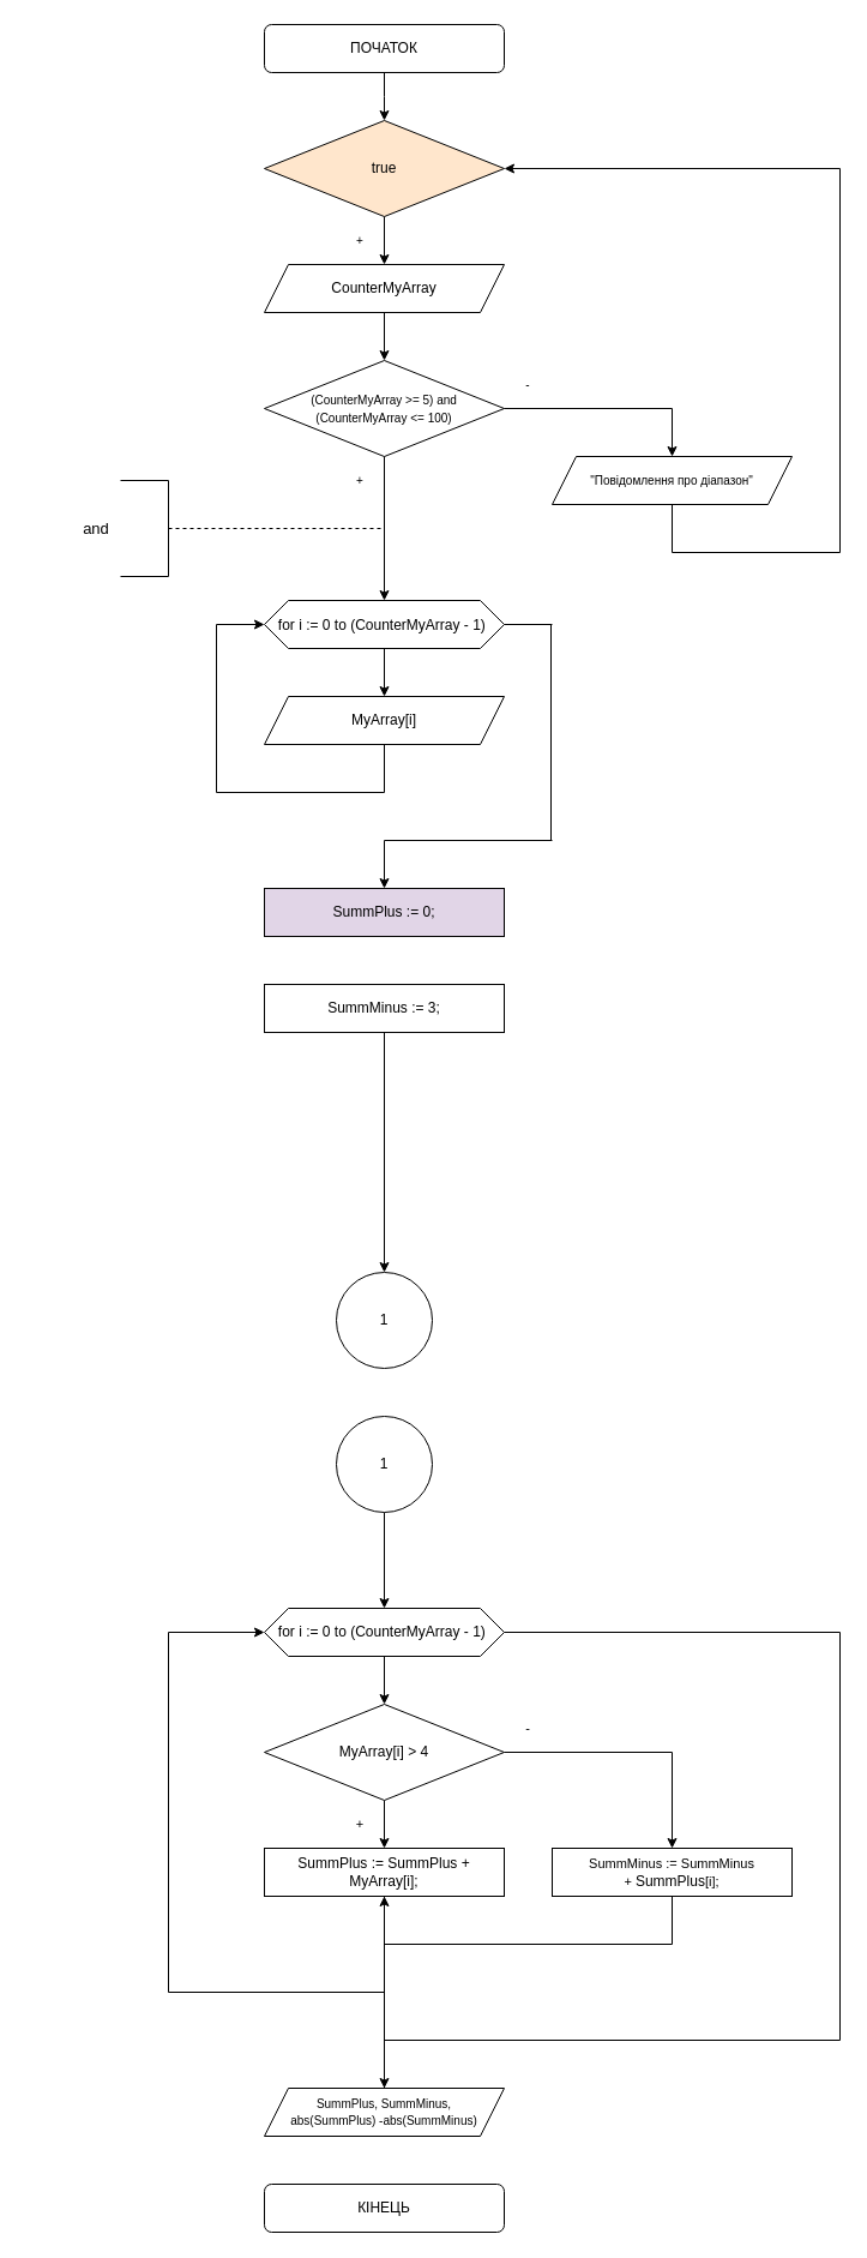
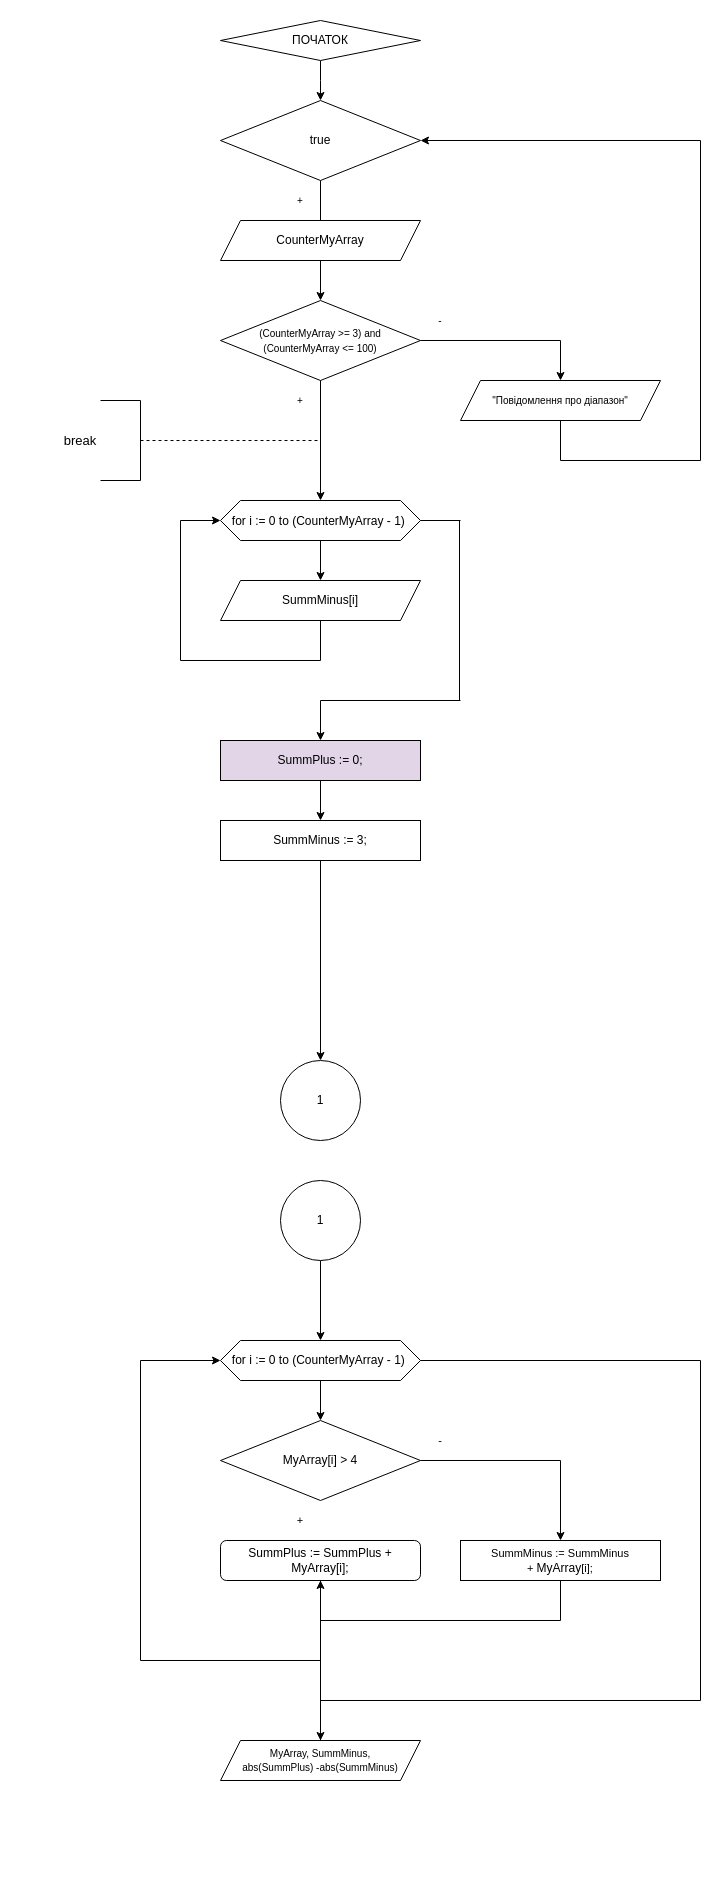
- <mxCell id="3" value="ПОЧАТОК" style="rounded=1;whiteSpace=wrap;html=1;" parent="1" vertex="1"><mxGeometry x="220" y="20" width="200" height="40" as="geometry" /></mxCell>
+ <mxCell id="3" value="ПОЧАТОК" style="rhombus;whiteSpace=wrap;html=1;" parent="1" vertex="1"><mxGeometry x="220" y="20" width="200" height="40" as="geometry" /></mxCell>
- <mxCell id="31" value="true" style="rhombus;whiteSpace=wrap;html=1;fillColor=#ffe6cc;" parent="1" vertex="1"><mxGeometry x="220" y="100" width="200" height="80" as="geometry" /></mxCell>
+ <mxCell id="31" value="true" style="rhombus;whiteSpace=wrap;html=1;" parent="1" vertex="1"><mxGeometry x="220" y="100" width="200" height="80" as="geometry" /></mxCell>
- <mxCell id="30" value="" style="edgeStyle=orthogonalEdgeStyle;rounded=0;orthogonalLoop=1;jettySize=auto;html=1;" parent="1" source="31" target="33" edge="1"><mxGeometry relative="1" as="geometry" /></mxCell>
+ <mxCell id="30" value="" style="edgeStyle=orthogonalEdgeStyle;rounded=0;orthogonalLoop=1;jettySize=auto;html=1;endArrow=none;" parent="1" source="31" target="33" edge="1"><mxGeometry relative="1" as="geometry" /></mxCell>
- <mxCell id="34" value="&lt;font style=&quot;font-size: 10px&quot;&gt;(CounterMyArray &amp;gt;= 5) and (CounterMyArray &amp;lt;= 100)&lt;/font&gt;" style="rhombus;whiteSpace=wrap;html=1;" parent="1" vertex="1"><mxGeometry x="220" y="300" width="200" height="80" as="geometry" /></mxCell>
+ <mxCell id="34" value="&lt;font style=&quot;font-size: 10px&quot;&gt;(CounterMyArray &amp;gt;= 3) and (CounterMyArray &amp;lt;= 100)&lt;/font&gt;" style="rhombus;whiteSpace=wrap;html=1;" parent="1" vertex="1"><mxGeometry x="220" y="300" width="200" height="80" as="geometry" /></mxCell>
- <mxCell id="50" value="&lt;font style=&quot;font-size: 13px&quot;&gt;and&lt;/font&gt;" style="text;html=1;strokeColor=none;fillColor=none;align=center;verticalAlign=middle;whiteSpace=wrap;rounded=0;fontSize=10;fontColor=none;" parent="1" vertex="1"><mxGeometry x="20" y="400" width="120" height="80" as="geometry" /></mxCell>
+ <mxCell id="50" value="&lt;font style=&quot;font-size: 13px&quot;&gt;break&lt;/font&gt;" style="text;html=1;strokeColor=none;fillColor=none;align=center;verticalAlign=middle;whiteSpace=wrap;rounded=0;fontSize=10;fontColor=none;" parent="1" vertex="1"><mxGeometry x="20" y="400" width="120" height="80" as="geometry" /></mxCell>
- <mxCell id="53" value="MyArray[i]" style="shape=parallelogram;perimeter=parallelogramPerimeter;whiteSpace=wrap;html=1;fixedSize=1;fontSize=12;fontColor=none;" parent="1" vertex="1"><mxGeometry x="220" y="580" width="200" height="40" as="geometry" /></mxCell>
+ <mxCell id="53" value="SummMinus[i]" style="shape=parallelogram;perimeter=parallelogramPerimeter;whiteSpace=wrap;html=1;fixedSize=1;fontSize=12;fontColor=none;" parent="1" vertex="1"><mxGeometry x="220" y="580" width="200" height="40" as="geometry" /></mxCell>
+ <mxCell id="62" value="" style="edgeStyle=orthogonalEdgeStyle;rounded=0;orthogonalLoop=1;jettySize=auto;html=1;fontSize=12;fontColor=none;" parent="1" source="63" target="65" edge="1"><mxGeometry relative="1" as="geometry" /></mxCell>
- <mxCell id="9" value="" style="edgeStyle=orthogonalEdgeStyle;rounded=0;orthogonalLoop=1;jettySize=auto;html=1;" parent="1" source="10" target="11" edge="1"><mxGeometry relative="1" as="geometry" /></mxCell>
- <mxCell id="11" value="SummPlus := SummPlus + MyArray[i];" style="rounded=0;whiteSpace=wrap;html=1;" parent="1" vertex="1"><mxGeometry x="220" y="1540" width="200" height="40" as="geometry" /></mxCell>
+ <mxCell id="11" value="SummPlus := SummPlus + MyArray[i];" style="whiteSpace=wrap;html=1;rounded=1;" parent="1" vertex="1"><mxGeometry x="220" y="1540" width="200" height="40" as="geometry" /></mxCell>
- <mxCell id="12" value="&lt;font style=&quot;font-size: 11px&quot;&gt;SummMinus := SummMinus +&amp;nbsp;&lt;span style=&quot;font-size: 12px&quot;&gt;SummPlus&lt;/span&gt;[i];&lt;/font&gt;" style="rounded=0;whiteSpace=wrap;html=1;" parent="1" vertex="1"><mxGeometry x="460" y="1540" width="200" height="40" as="geometry" /></mxCell>
+ <mxCell id="12" value="&lt;font style=&quot;font-size: 11px&quot;&gt;SummMinus := SummMinus +&amp;nbsp;&lt;span style=&quot;font-size: 12px&quot;&gt;MyArray&lt;/span&gt;[i];&lt;/font&gt;" style="rounded=0;whiteSpace=wrap;html=1;" parent="1" vertex="1"><mxGeometry x="460" y="1540" width="200" height="40" as="geometry" /></mxCell>
- <mxCell id="29" value="&lt;font style=&quot;font-size: 10px&quot;&gt;SummPlus, SummMinus,&lt;br&gt;abs(SummPlus) -abs(SummMinus)&lt;/font&gt;" style="shape=parallelogram;perimeter=parallelogramPerimeter;whiteSpace=wrap;html=1;fixedSize=1;fontSize=11;" parent="1" vertex="1"><mxGeometry x="220" y="1740" width="200" height="40" as="geometry" /></mxCell>
+ <mxCell id="29" value="&lt;font style=&quot;font-size: 10px&quot;&gt;MyArray, SummMinus,&lt;br&gt;abs(SummPlus) -abs(SummMinus)&lt;/font&gt;" style="shape=parallelogram;perimeter=parallelogramPerimeter;whiteSpace=wrap;html=1;fixedSize=1;fontSize=11;" parent="1" vertex="1"><mxGeometry x="220" y="1740" width="200" height="40" as="geometry" /></mxCell>
- <mxCell id="27" value="КІНЕЦЬ" style="rounded=1;whiteSpace=wrap;html=1;" parent="1" vertex="1"><mxGeometry x="220" y="1820" width="200" height="40" as="geometry" /></mxCell>
